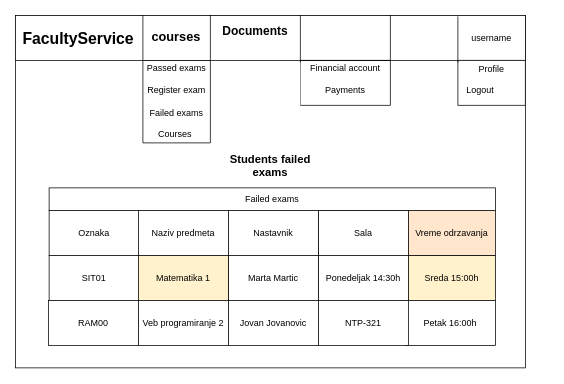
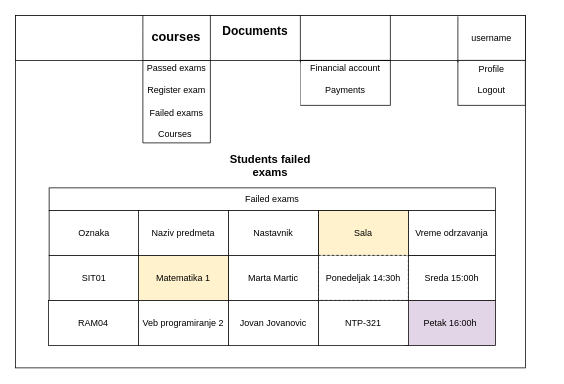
- <mxCell id="19" value="&lt;b&gt;&lt;font style=&quot;font-size: 21px&quot;&gt;FacultyService&lt;/font&gt;&lt;/b&gt;" style="text;html=1;strokeColor=none;fillColor=none;align=center;verticalAlign=middle;whiteSpace=wrap;rounded=0;" parent="1" vertex="1"><mxGeometry x="24" y="41.5" width="160" height="19.5" as="geometry" /></mxCell>
- <mxCell id="22" value="Logout" style="text;html=1;strokeColor=none;fillColor=none;align=center;verticalAlign=middle;whiteSpace=wrap;rounded=0;" parent="1" vertex="1"><mxGeometry x="620" y="110" width="40" height="20" as="geometry" /></mxCell>
+ <mxCell id="22" value="Logout" style="text;html=1;strokeColor=none;fillColor=none;align=center;verticalAlign=middle;whiteSpace=wrap;rounded=0;" parent="1" vertex="1"><mxGeometry x="635" y="110" width="40" height="20" as="geometry" /></mxCell>
- <mxCell id="27" value="Sala" style="rounded=0;whiteSpace=wrap;html=1;" parent="1" vertex="1"><mxGeometry x="424" y="280" width="120" height="60" as="geometry" /></mxCell>
+ <mxCell id="27" value="Sala" style="rounded=0;whiteSpace=wrap;html=1;fillColor=#fff2cc;" parent="1" vertex="1"><mxGeometry x="424" y="280" width="120" height="60" as="geometry" /></mxCell>
- <mxCell id="37" value="Vreme odrzavanja" style="rounded=0;whiteSpace=wrap;html=1;fillColor=#ffe6cc;" parent="1" vertex="1"><mxGeometry x="544" y="280" width="116" height="60" as="geometry" /></mxCell>
+ <mxCell id="37" value="Vreme odrzavanja" style="rounded=0;whiteSpace=wrap;html=1;" parent="1" vertex="1"><mxGeometry x="544" y="280" width="116" height="60" as="geometry" /></mxCell>
- <mxCell id="28" value="Ponedeljak 14:30h" style="rounded=0;whiteSpace=wrap;html=1;" parent="1" vertex="1"><mxGeometry x="424" y="340" width="120" height="60" as="geometry" /></mxCell>
+ <mxCell id="28" value="Ponedeljak 14:30h" style="rounded=0;whiteSpace=wrap;html=1;dashed=1;" parent="1" vertex="1"><mxGeometry x="424" y="340" width="120" height="60" as="geometry" /></mxCell>
- <mxCell id="29" value="Sreda 15:00h" style="rounded=0;whiteSpace=wrap;html=1;fillColor=#fff2cc;" parent="1" vertex="1"><mxGeometry x="544" y="340" width="116" height="60" as="geometry" /></mxCell>
+ <mxCell id="29" value="Sreda 15:00h" style="rounded=0;whiteSpace=wrap;html=1;" parent="1" vertex="1"><mxGeometry x="544" y="340" width="116" height="60" as="geometry" /></mxCell>
- <mxCell id="34" value="RAM00" style="rounded=0;whiteSpace=wrap;html=1;" parent="1" vertex="1"><mxGeometry x="64" y="400" width="120" height="60" as="geometry" /></mxCell>
+ <mxCell id="34" value="RAM04" style="rounded=0;whiteSpace=wrap;html=1;" parent="1" vertex="1"><mxGeometry x="64" y="400" width="120" height="60" as="geometry" /></mxCell>
- <mxCell id="30" value="Petak 16:00h" style="rounded=0;whiteSpace=wrap;html=1;" parent="1" vertex="1"><mxGeometry x="540" y="400" width="120" height="60" as="geometry" /></mxCell>
+ <mxCell id="30" value="Petak 16:00h" style="rounded=0;whiteSpace=wrap;html=1;fillColor=#e1d5e7;" parent="1" vertex="1"><mxGeometry x="540" y="400" width="120" height="60" as="geometry" /></mxCell>
